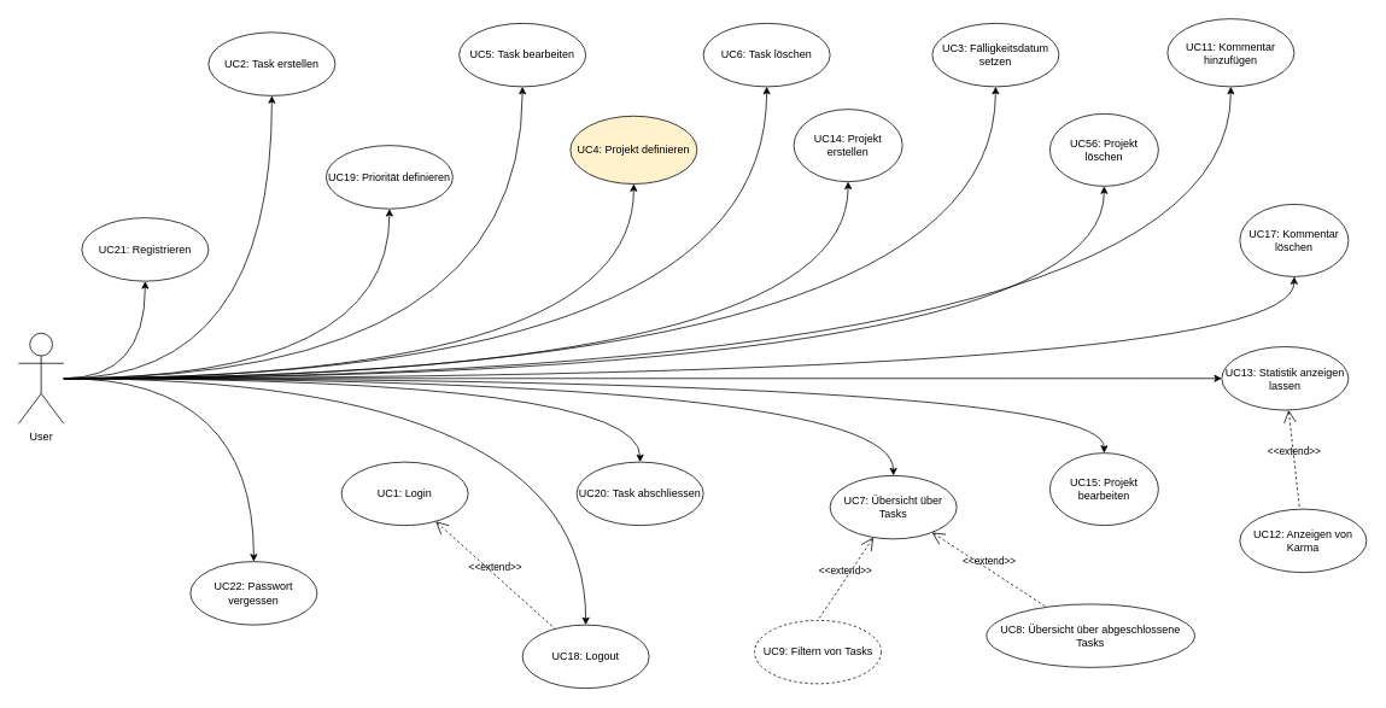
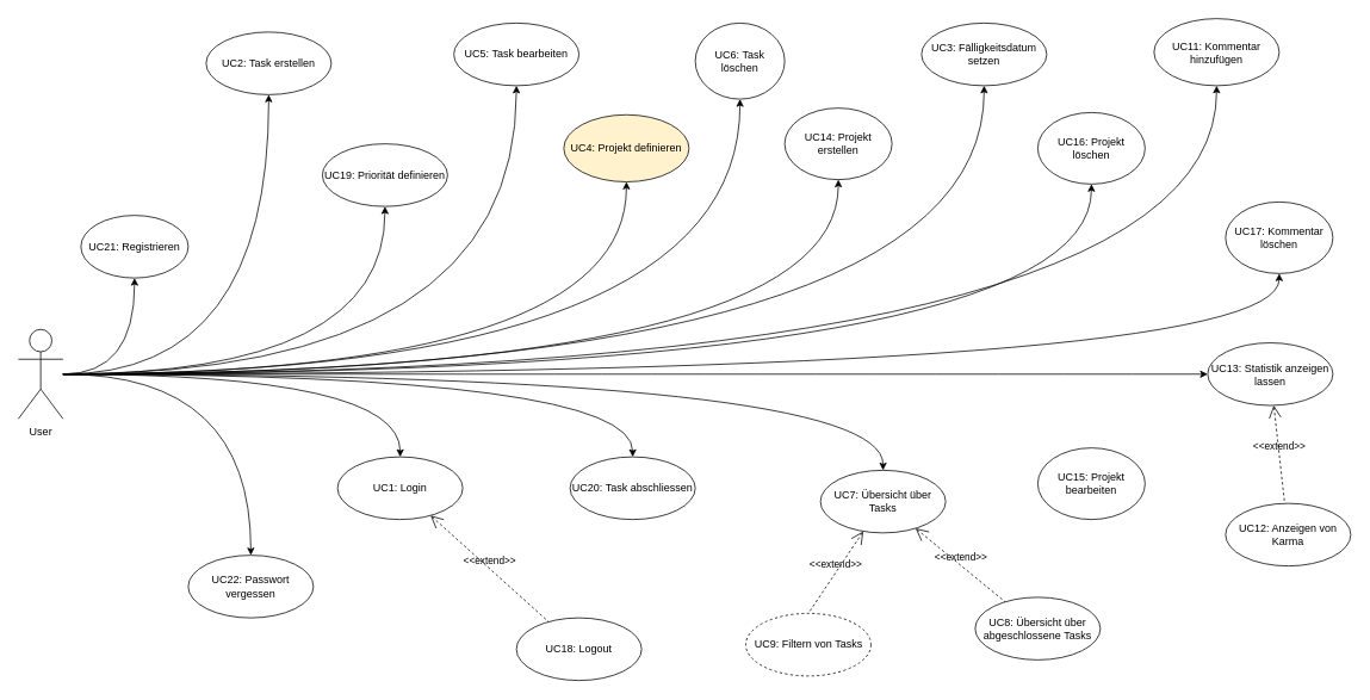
- <mxCell id="29" value="UC6: Task löschen" style="ellipse;whiteSpace=wrap;html=1;" parent="1" vertex="1"><mxGeometry x="777" y="25" width="140" height="70" as="geometry" /></mxCell>
+ <mxCell id="29" value="UC6: Task löschen" style="ellipse;whiteSpace=wrap;html=1;" parent="1" vertex="1"><mxGeometry x="777" y="25" width="100" height="85" as="geometry" /></mxCell>
- <mxCell id="35" value="UC56: Projekt löschen" style="ellipse;whiteSpace=wrap;html=1;" vertex="1" parent="1"><mxGeometry x="1160" y="125" width="120" height="80" as="geometry" /></mxCell>
+ <mxCell id="35" value="UC16: Projekt löschen" style="ellipse;whiteSpace=wrap;html=1;" vertex="1" parent="1"><mxGeometry x="1160" y="125" width="120" height="80" as="geometry" /></mxCell>
- <mxCell id="43" value="UC21: Registrieren" style="ellipse;whiteSpace=wrap;html=1;" vertex="1" parent="1"><mxGeometry x="90" y="240" width="140" height="70" as="geometry" /></mxCell>
+ <mxCell id="43" value="UC21: Registrieren" style="ellipse;whiteSpace=wrap;html=1;" vertex="1" parent="1"><mxGeometry x="90" y="240" width="120" height="70" as="geometry" /></mxCell>
- <mxCell id="7" style="edgeStyle=orthogonalEdgeStyle;curved=1;orthogonalLoop=1;jettySize=auto;html=1;" edge="1" parent="1" source="19" target="34"><mxGeometry relative="1" as="geometry" /></mxCell>
- <mxCell id="18" style="edgeStyle=orthogonalEdgeStyle;curved=1;orthogonalLoop=1;jettySize=auto;html=1;" edge="1" parent="1" source="19" target="39"><mxGeometry relative="1" as="geometry" /></mxCell>
+ <mxCell id="18" style="edgeStyle=orthogonalEdgeStyle;curved=1;orthogonalLoop=1;jettySize=auto;html=1;" edge="1" parent="1" source="19" target="20"><mxGeometry relative="1" as="geometry" /></mxCell>
- <mxCell id="26" value="UC8: Übersicht über abgeschlossene Tasks" style="ellipse;whiteSpace=wrap;html=1;" parent="1" vertex="1"><mxGeometry x="1090" y="667" width="230" height="70" as="geometry" /></mxCell>
+ <mxCell id="26" value="UC8: Übersicht über abgeschlossene Tasks" style="ellipse;whiteSpace=wrap;html=1;" parent="1" vertex="1"><mxGeometry x="1090" y="667" width="140" height="70" as="geometry" /></mxCell>
